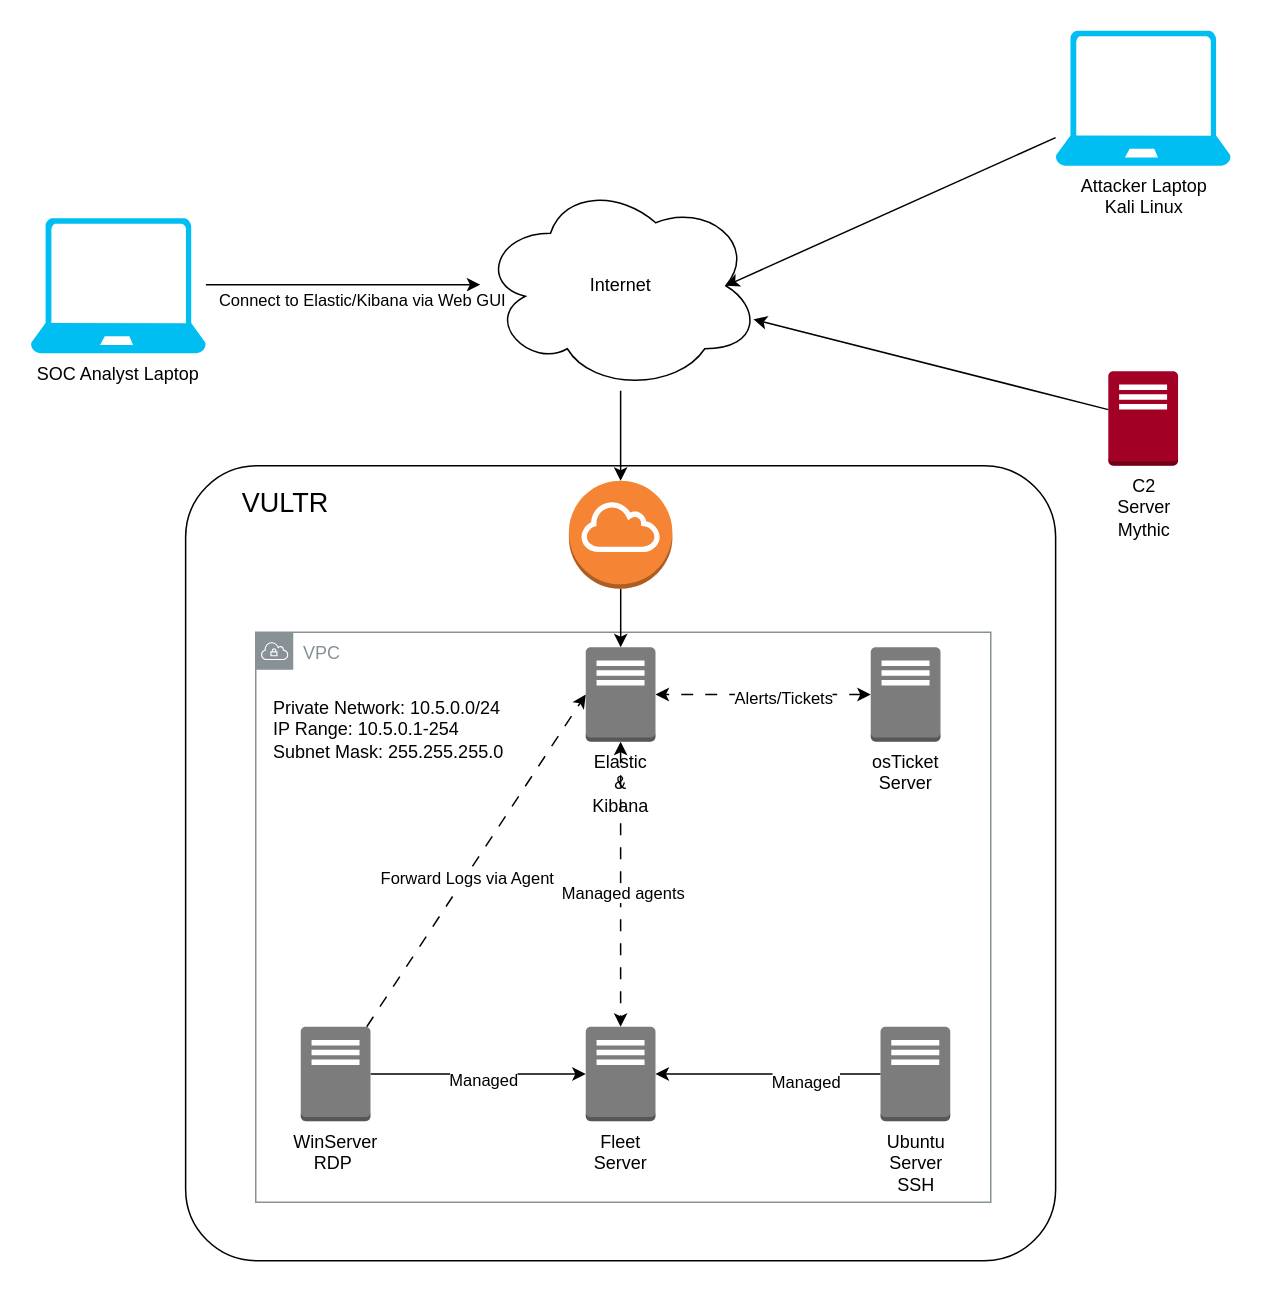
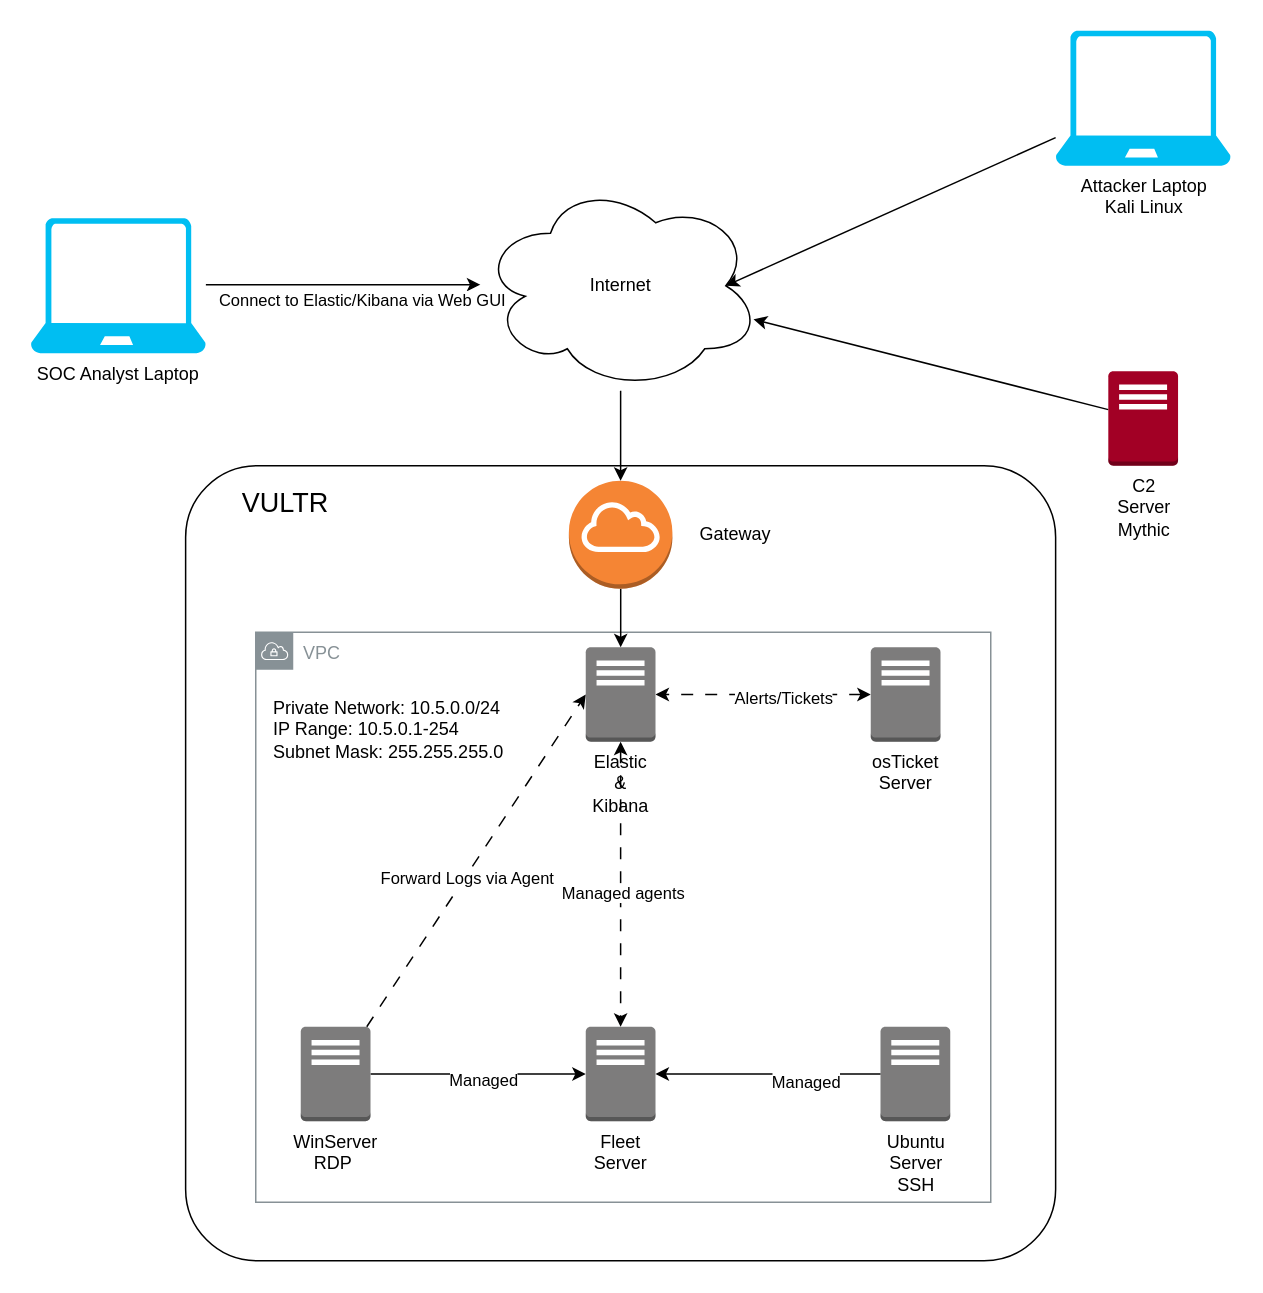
+ <mxCell id="32" value="Gateway" style="text;html=1;align=center;verticalAlign=middle;whiteSpace=wrap;rounded=0;" vertex="1" parent="1"><mxGeometry x="460" y="341" width="60" height="30" as="geometry" /></mxCell>
